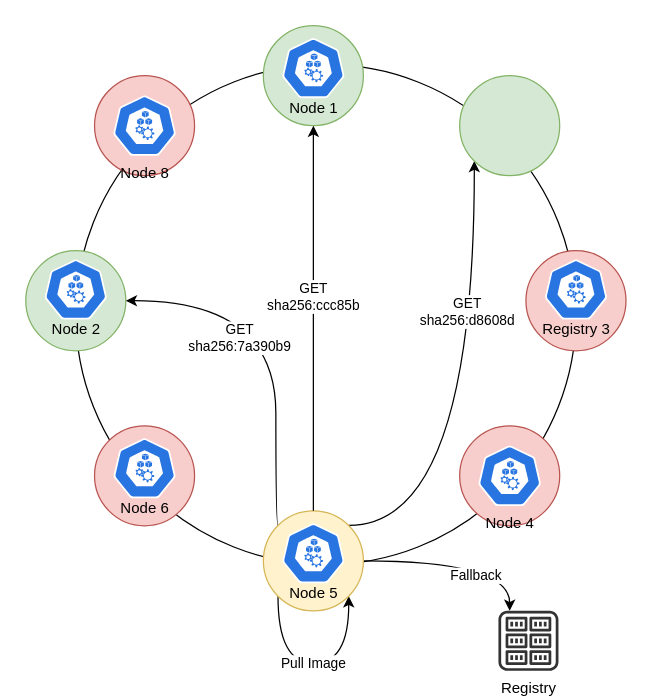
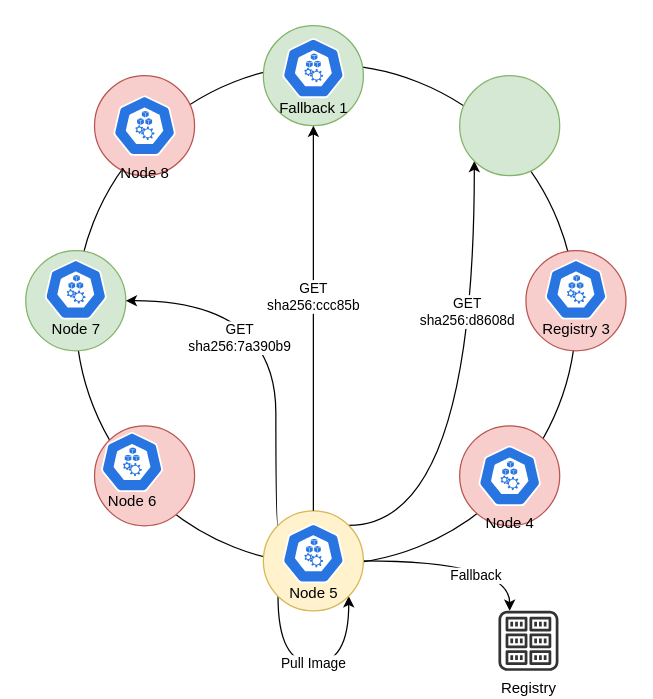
- <mxCell id="17" value="Node 1" style="sketch=0;html=1;dashed=0;whitespace=wrap;fillColor=#2875E2;strokeColor=#ffffff;points=[[0.005,0.63,0],[0.1,0.2,0],[0.9,0.2,0],[0.5,0,0],[0.995,0.63,0],[0.72,0.99,0],[0.5,1,0],[0.28,0.99,0]];verticalLabelPosition=bottom;align=center;verticalAlign=top;shape=mxgraph.kubernetes.icon;prIcon=node;spacingTop=-6;" parent="1" vertex="1"><mxGeometry x="225" y="30" width="50" height="48" as="geometry" /></mxCell>
+ <mxCell id="17" value="Fallback 1" style="sketch=0;html=1;dashed=0;whitespace=wrap;fillColor=#2875E2;strokeColor=#ffffff;points=[[0.005,0.63,0],[0.1,0.2,0],[0.9,0.2,0],[0.5,0,0],[0.995,0.63,0],[0.72,0.99,0],[0.5,1,0],[0.28,0.99,0]];verticalLabelPosition=bottom;align=center;verticalAlign=top;shape=mxgraph.kubernetes.icon;prIcon=node;spacingTop=-6;" parent="1" vertex="1"><mxGeometry x="225" y="30" width="50" height="48" as="geometry" /></mxCell>
- <mxCell id="22" value="Node 2" style="sketch=0;html=1;dashed=0;whitespace=wrap;fillColor=#2875E2;strokeColor=#ffffff;points=[[0.005,0.63,0],[0.1,0.2,0],[0.9,0.2,0],[0.5,0,0],[0.995,0.63,0],[0.72,0.99,0],[0.5,1,0],[0.28,0.99,0]];verticalLabelPosition=bottom;align=center;verticalAlign=top;shape=mxgraph.kubernetes.icon;prIcon=node;spacingTop=-6;" parent="1" vertex="1"><mxGeometry x="35" y="207" width="50" height="48" as="geometry" /></mxCell>
+ <mxCell id="22" value="Node 7" style="sketch=0;html=1;dashed=0;whitespace=wrap;fillColor=#2875E2;strokeColor=#ffffff;points=[[0.005,0.63,0],[0.1,0.2,0],[0.9,0.2,0],[0.5,0,0],[0.995,0.63,0],[0.72,0.99,0],[0.5,1,0],[0.28,0.99,0]];verticalLabelPosition=bottom;align=center;verticalAlign=top;shape=mxgraph.kubernetes.icon;prIcon=node;spacingTop=-6;" parent="1" vertex="1"><mxGeometry x="35" y="207" width="50" height="48" as="geometry" /></mxCell>
- <mxCell id="21" value="Node 6" style="sketch=0;html=1;dashed=0;whitespace=wrap;fillColor=#2875E2;strokeColor=#ffffff;points=[[0.005,0.63,0],[0.1,0.2,0],[0.9,0.2,0],[0.5,0,0],[0.995,0.63,0],[0.72,0.99,0],[0.5,1,0],[0.28,0.99,0]];verticalLabelPosition=bottom;align=center;verticalAlign=top;shape=mxgraph.kubernetes.icon;prIcon=node;spacingTop=-6;" parent="1" vertex="1"><mxGeometry x="90" y="350" width="50" height="48" as="geometry" /></mxCell>
+ <mxCell id="21" value="Node 6" style="sketch=0;html=1;dashed=0;whitespace=wrap;fillColor=#2875E2;strokeColor=#ffffff;points=[[0.005,0.63,0],[0.1,0.2,0],[0.9,0.2,0],[0.5,0,0],[0.995,0.63,0],[0.72,0.99,0],[0.5,1,0],[0.28,0.99,0]];verticalLabelPosition=bottom;align=center;verticalAlign=top;shape=mxgraph.kubernetes.icon;prIcon=node;spacingTop=-6;" parent="1" vertex="1"><mxGeometry x="80" y="345" width="50" height="48" as="geometry" /></mxCell>
